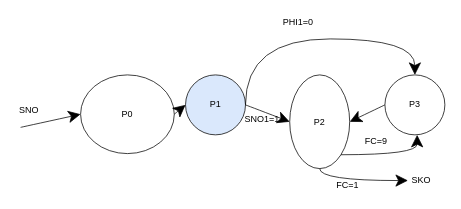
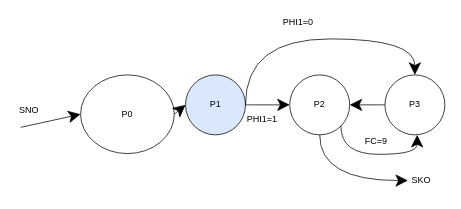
- <mxCell id="10" value="SNO1=1" style="text;html=1;align=center;verticalAlign=middle;resizable=0;points=[];autosize=1;strokeColor=none;fillColor=none;hachureGap=4;" parent="1" vertex="1"><mxGeometry x="323" y="149" width="51" height="18" as="geometry" /></mxCell>
+ <mxCell id="10" value="PHI1=1" style="text;html=1;align=center;verticalAlign=middle;resizable=0;points=[];autosize=1;strokeColor=none;fillColor=none;hachureGap=4;" parent="1" vertex="1"><mxGeometry x="323" y="149" width="51" height="18" as="geometry" /></mxCell>
- <mxCell id="4" value="P2" style="ellipse;whiteSpace=wrap;html=1;aspect=fixed;hachureGap=4;" parent="1" vertex="1"><mxGeometry x="386" y="99" width="80" height="125" as="geometry" /></mxCell>
+ <mxCell id="4" value="P2" style="ellipse;whiteSpace=wrap;html=1;aspect=fixed;hachureGap=4;" parent="1" vertex="1"><mxGeometry x="386" y="99" width="80" height="80" as="geometry" /></mxCell>
- <mxCell id="11" value="FC=1" style="text;html=1;align=center;verticalAlign=middle;resizable=0;points=[];autosize=1;strokeColor=none;fillColor=none;hachureGap=4;" parent="1" vertex="1"><mxGeometry x="443" y="238" width="40" height="18" as="geometry" /></mxCell>
